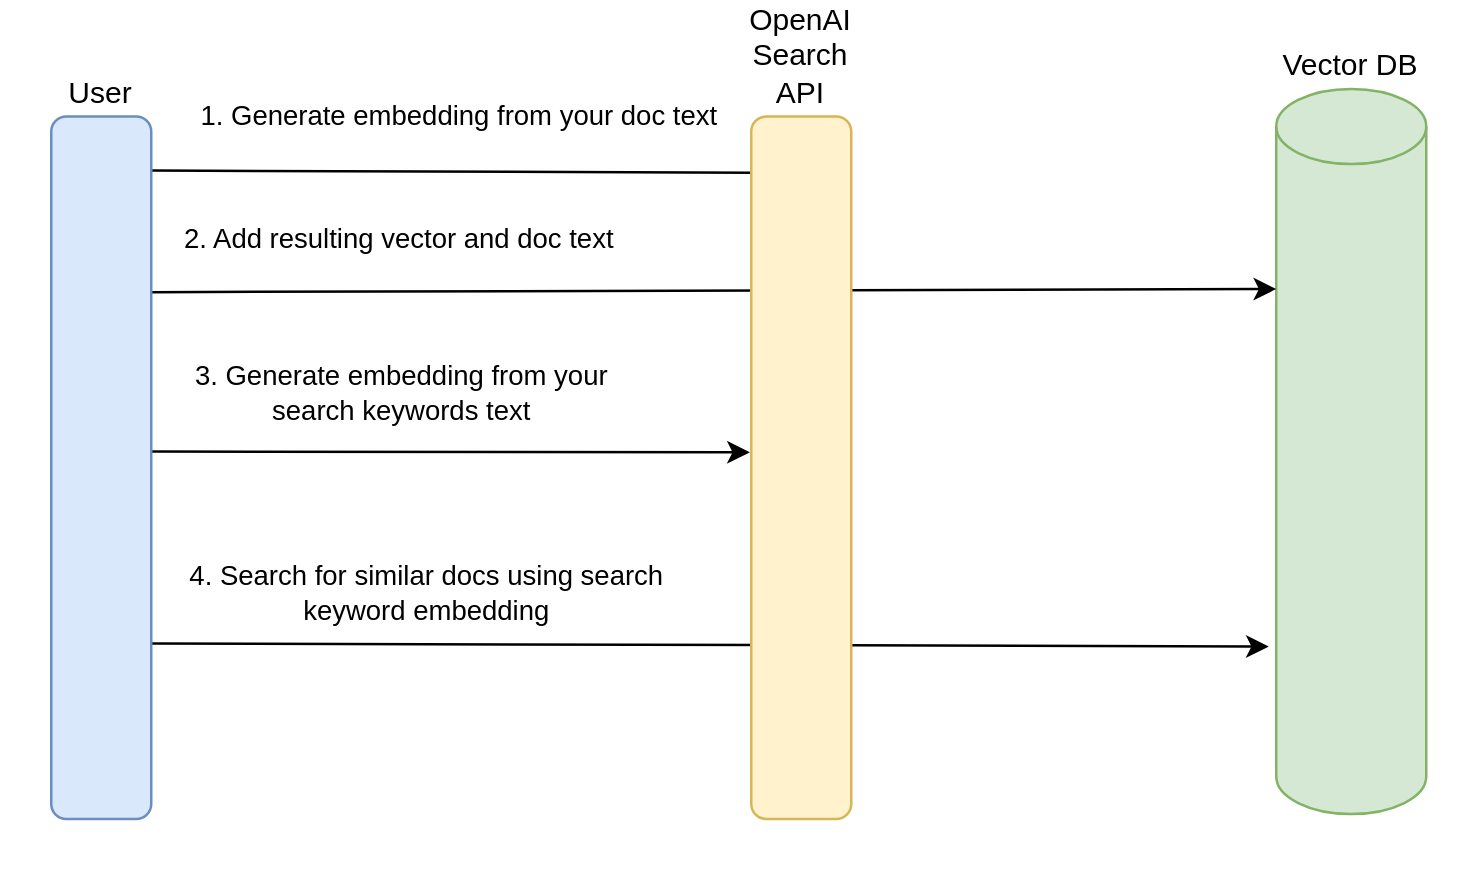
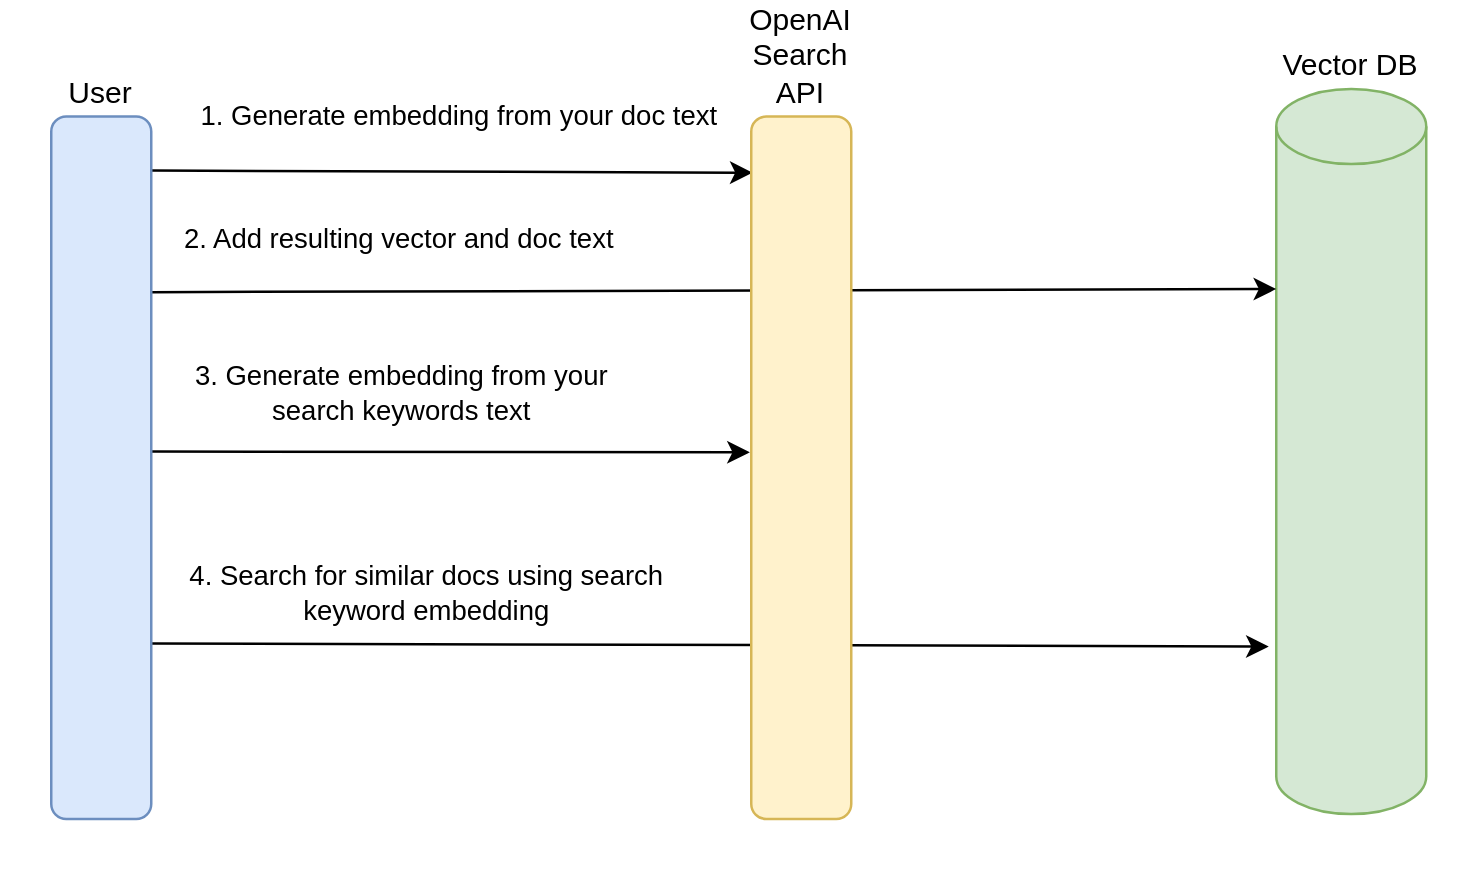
- <mxCell id="6" style="edgeStyle=none;html=1;entryX=0.014;entryY=0.08;entryDx=0;entryDy=0;entryPerimeter=0;exitX=1;exitY=0.077;exitDx=0;exitDy=0;exitPerimeter=0;endArrow=none;" edge="1" parent="1" source="10" target="9"><mxGeometry relative="1" as="geometry"><mxPoint x="62.5" y="57" as="sourcePoint" /></mxGeometry></mxCell>
+ <mxCell id="6" style="edgeStyle=none;html=1;entryX=0.014;entryY=0.08;entryDx=0;entryDy=0;entryPerimeter=0;exitX=1;exitY=0.077;exitDx=0;exitDy=0;exitPerimeter=0;" edge="1" parent="1" source="10" target="9"><mxGeometry relative="1" as="geometry"><mxPoint x="62.5" y="57" as="sourcePoint" /></mxGeometry></mxCell>
